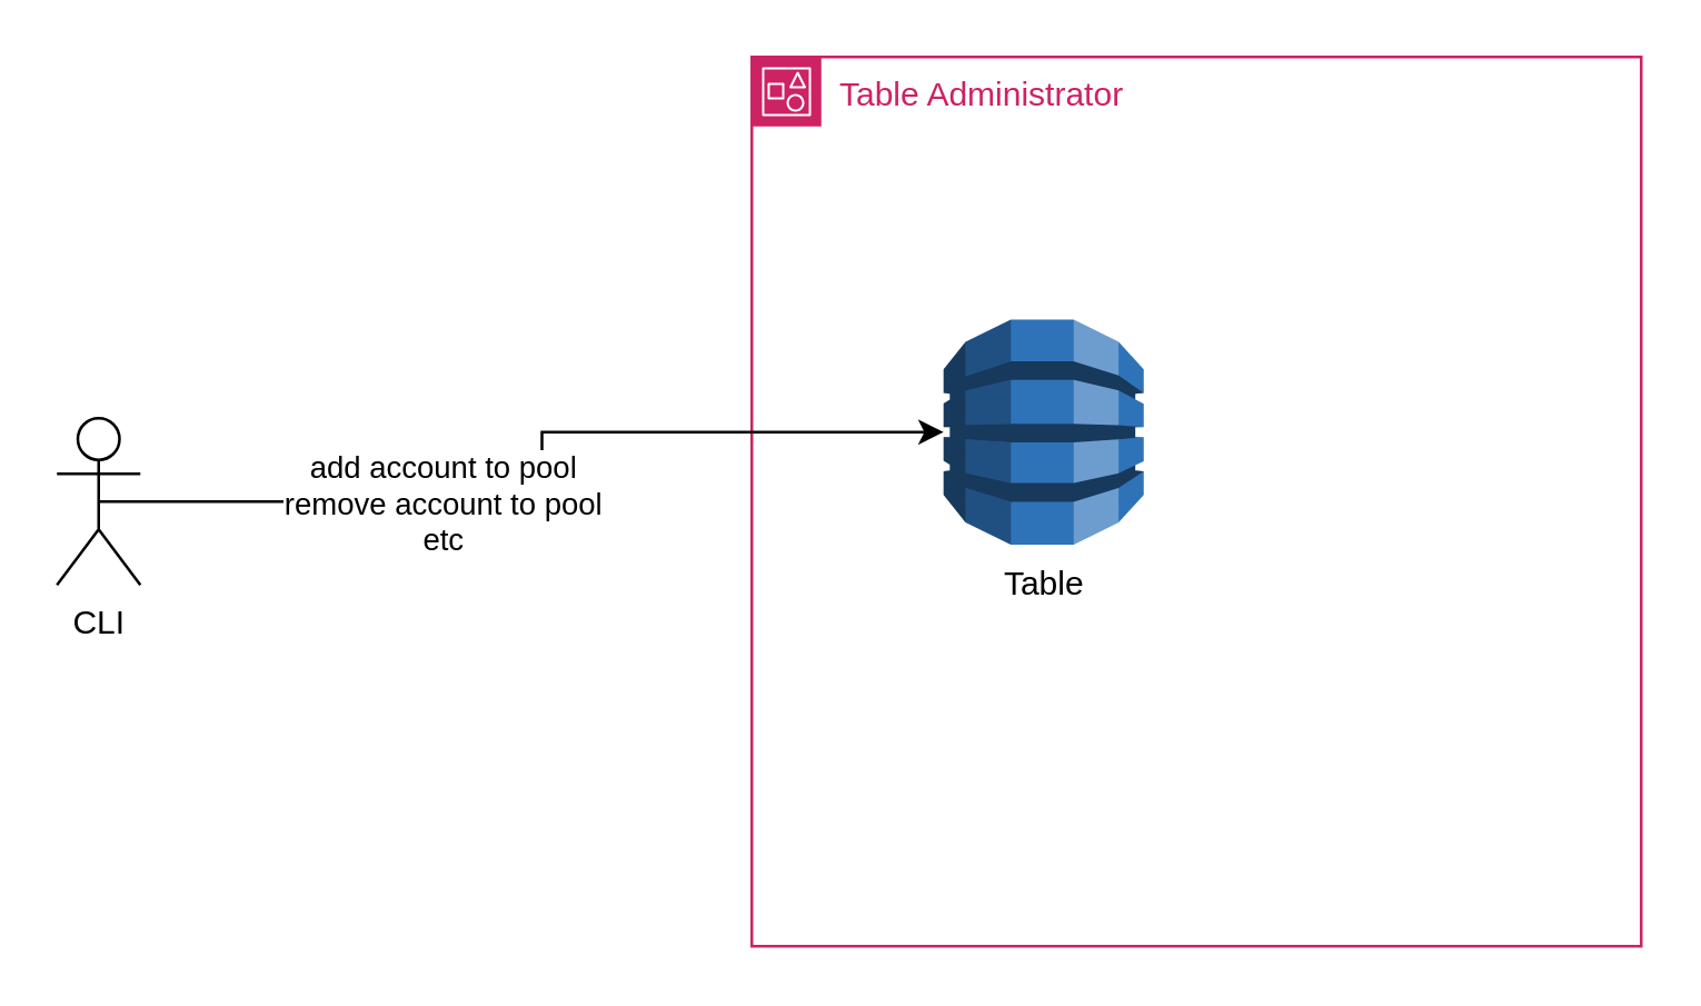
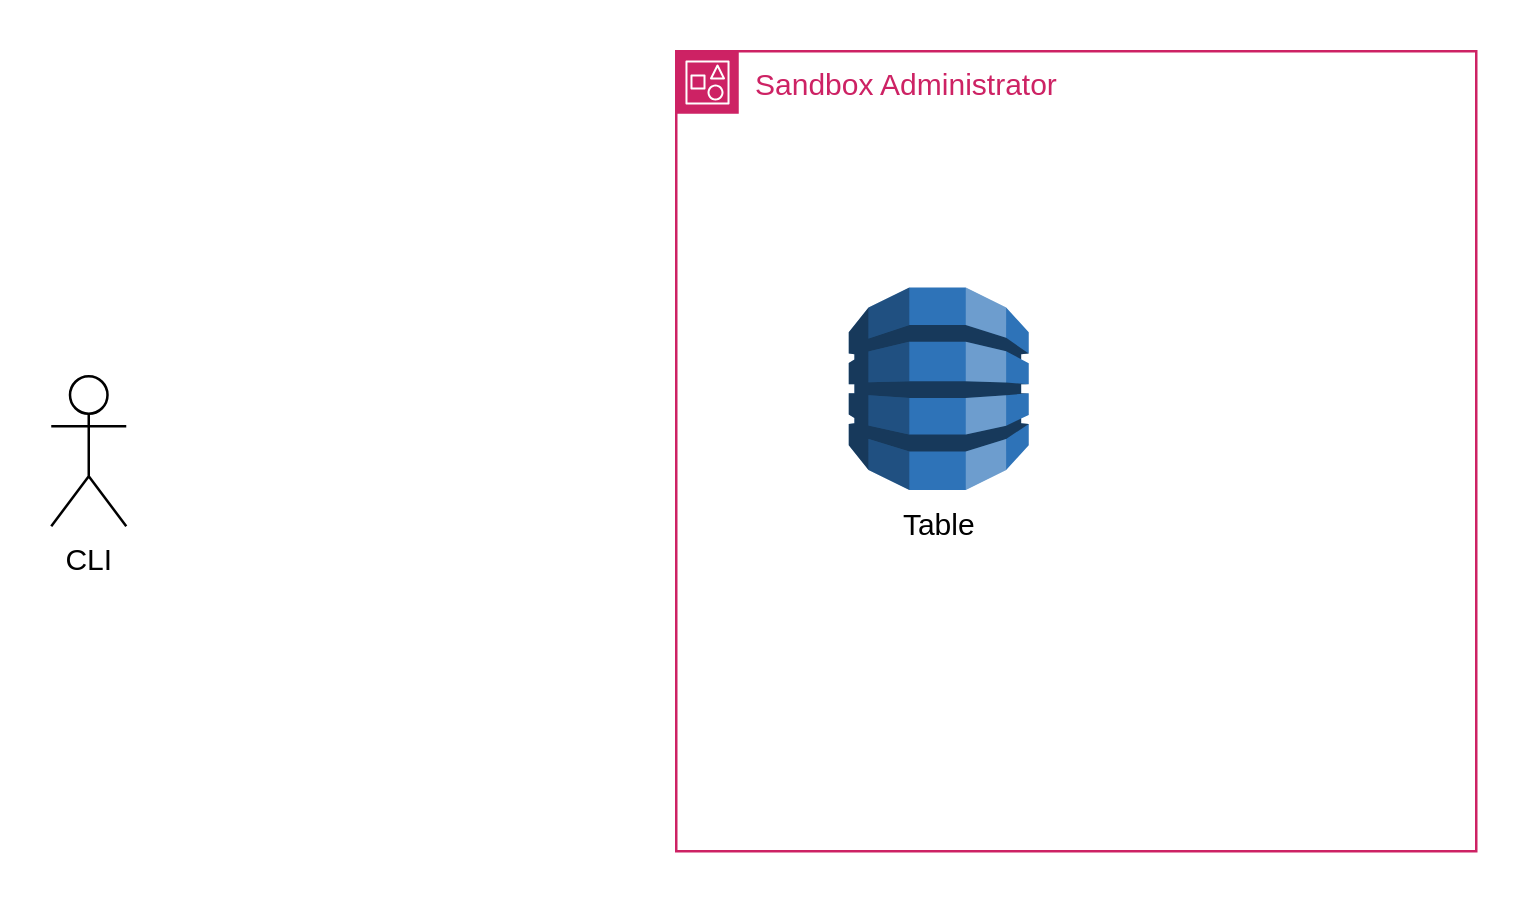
- <mxCell id="2" value="Table Administrator" style="points=[[0,0],[0.25,0],[0.5,0],[0.75,0],[1,0],[1,0.25],[1,0.5],[1,0.75],[1,1],[0.75,1],[0.5,1],[0.25,1],[0,1],[0,0.75],[0,0.5],[0,0.25]];outlineConnect=0;gradientColor=none;html=1;whiteSpace=wrap;fontSize=12;fontStyle=0;container=1;pointerEvents=0;collapsible=0;recursiveResize=0;shape=mxgraph.aws4.group;grIcon=mxgraph.aws4.group_account;strokeColor=#CD2264;fillColor=none;verticalAlign=top;align=left;spacingLeft=30;fontColor=#CD2264;dashed=0;" parent="1" vertex="1"><mxGeometry x="270" y="20" width="320" height="320" as="geometry" /></mxCell>
+ <mxCell id="2" value="Sandbox Administrator" style="points=[[0,0],[0.25,0],[0.5,0],[0.75,0],[1,0],[1,0.25],[1,0.5],[1,0.75],[1,1],[0.75,1],[0.5,1],[0.25,1],[0,1],[0,0.75],[0,0.5],[0,0.25]];outlineConnect=0;gradientColor=none;html=1;whiteSpace=wrap;fontSize=12;fontStyle=0;container=1;pointerEvents=0;collapsible=0;recursiveResize=0;shape=mxgraph.aws4.group;grIcon=mxgraph.aws4.group_account;strokeColor=#CD2264;fillColor=none;verticalAlign=top;align=left;spacingLeft=30;fontColor=#CD2264;dashed=0;" parent="1" vertex="1"><mxGeometry x="270" y="20" width="320" height="320" as="geometry" /></mxCell>
- <mxCell id="5" style="edgeStyle=orthogonalEdgeStyle;rounded=0;orthogonalLoop=1;jettySize=auto;html=1;exitX=0.5;exitY=0.5;exitDx=0;exitDy=0;exitPerimeter=0;entryX=0;entryY=0.5;entryDx=0;entryDy=0;entryPerimeter=0;" parent="1" source="4" target="3" edge="1"><mxGeometry relative="1" as="geometry"><mxPoint x="360" y="180" as="targetPoint" /></mxGeometry></mxCell>
- <mxCell id="6" value="add account to pool&lt;br&gt;remove account to pool&lt;br&gt;etc" style="edgeLabel;html=1;align=center;verticalAlign=middle;resizable=0;points=[];" parent="5" vertex="1" connectable="0"><mxGeometry x="-0.145" relative="1" as="geometry"><mxPoint x="-18" as="offset" /></mxGeometry></mxCell>
